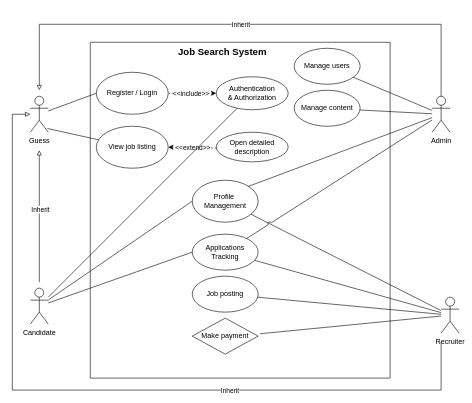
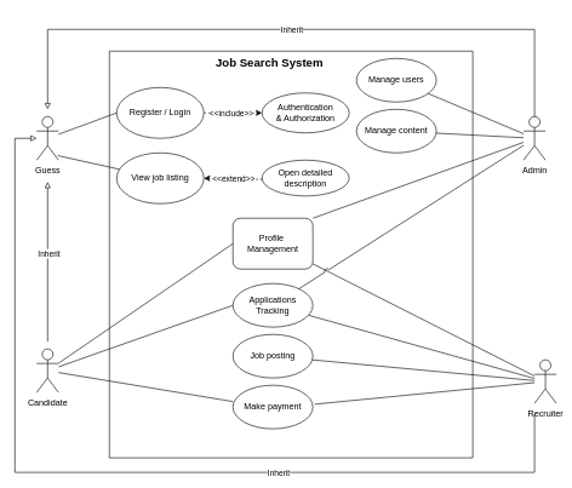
- <mxCell id="13" value="Profile&amp;nbsp;&lt;div&gt;Management&lt;/div&gt;" style="ellipse;whiteSpace=wrap;html=1;" parent="3" vertex="1"><mxGeometry x="170" y="230" width="110" height="70" as="geometry" /></mxCell>
+ <mxCell id="13" value="Profile&amp;nbsp;&lt;div&gt;Management&lt;/div&gt;" style="whiteSpace=wrap;html=1;rounded=1;" parent="3" vertex="1"><mxGeometry x="170" y="230" width="110" height="70" as="geometry" /></mxCell>
- <mxCell id="37" value="" style="endArrow=none;html=1;rounded=0;" parent="1" source="19" target="15" edge="1"><mxGeometry width="50" height="50" relative="1" as="geometry"><mxPoint x="90" y="514" as="sourcePoint" /><mxPoint x="320" y="420" as="targetPoint" /></mxGeometry></mxCell>
+ <mxCell id="37" value="" style="endArrow=none;html=1;rounded=0;entryX=0;entryY=0.375;entryDx=0;entryDy=0;entryPerimeter=0;" parent="1" source="19" target="14" edge="1"><mxGeometry width="50" height="50" relative="1" as="geometry"><mxPoint x="90" y="514" as="sourcePoint" /><mxPoint x="320" y="420" as="targetPoint" /></mxGeometry></mxCell>
- <mxCell id="14" value="Make payment" style="rhombus;whiteSpace=wrap;html=1;" parent="3" vertex="1"><mxGeometry x="170" y="460" width="110" height="60" as="geometry" /></mxCell>
+ <mxCell id="14" value="Make payment" style="ellipse;whiteSpace=wrap;html=1;" parent="3" vertex="1"><mxGeometry x="170" y="460" width="110" height="60" as="geometry" /></mxCell>
